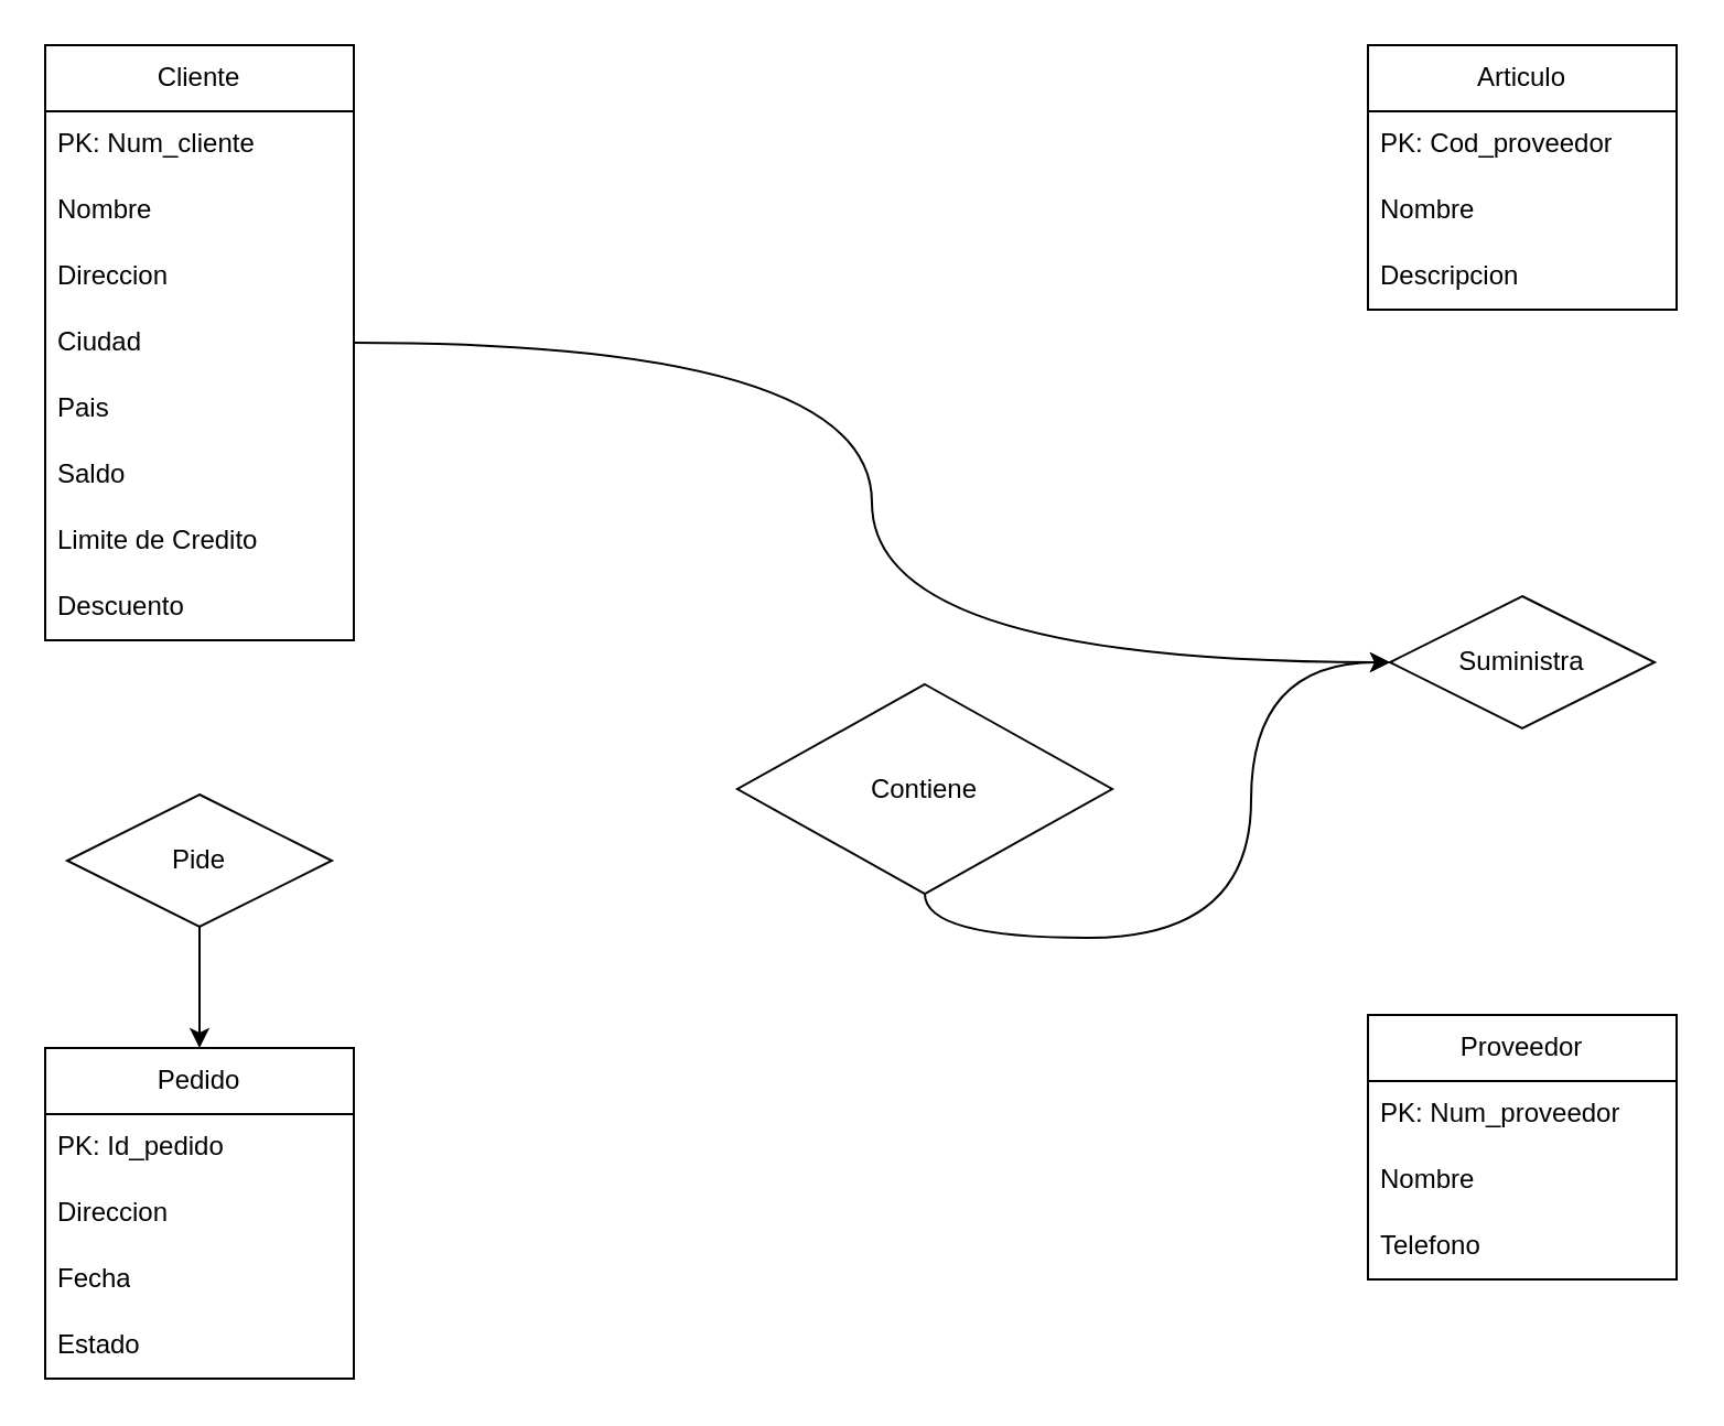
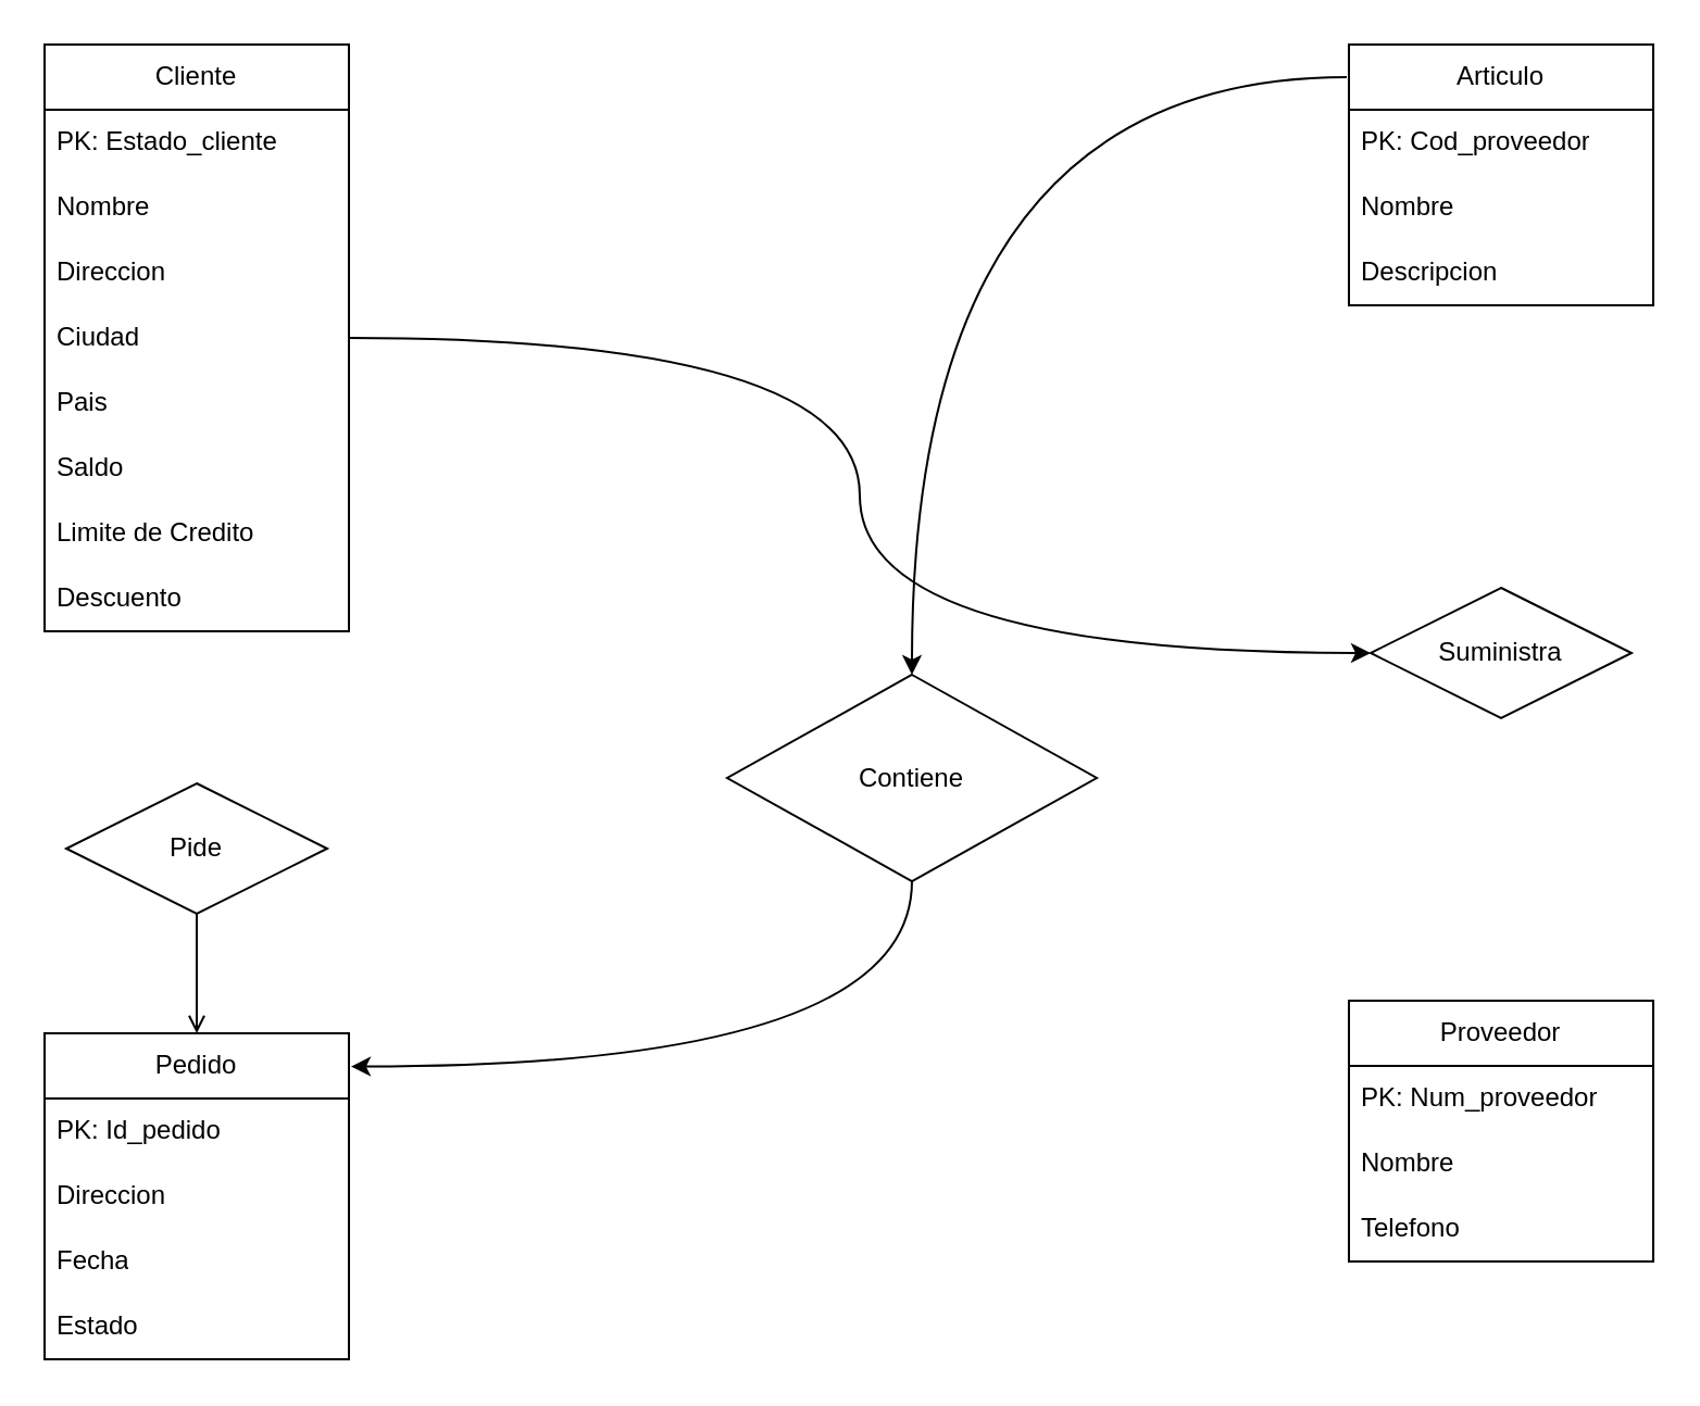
- <mxCell id="4" value="PK: Num_cliente" style="text;strokeColor=none;fillColor=none;align=left;verticalAlign=middle;spacingLeft=4;spacingRight=4;overflow=hidden;points=[[0,0.5],[1,0.5]];portConstraint=eastwest;rotatable=0;whiteSpace=wrap;html=1;" vertex="1" parent="3"><mxGeometry y="30" width="140" height="30" as="geometry" /></mxCell>
+ <mxCell id="4" value="PK: Estado_cliente" style="text;strokeColor=none;fillColor=none;align=left;verticalAlign=middle;spacingLeft=4;spacingRight=4;overflow=hidden;points=[[0,0.5],[1,0.5]];portConstraint=eastwest;rotatable=0;whiteSpace=wrap;html=1;" vertex="1" parent="3"><mxGeometry y="30" width="140" height="30" as="geometry" /></mxCell>
+ <mxCell id="29" style="edgeStyle=orthogonalEdgeStyle;rounded=0;orthogonalLoop=1;jettySize=auto;html=1;exitX=-0.007;exitY=0.125;exitDx=0;exitDy=0;entryX=0.5;entryY=0;entryDx=0;entryDy=0;curved=1;exitPerimeter=0;" edge="1" parent="1" source="12" target="27"><mxGeometry relative="1" as="geometry" /></mxCell>
- <mxCell id="30" style="edgeStyle=orthogonalEdgeStyle;rounded=0;orthogonalLoop=1;jettySize=auto;html=1;exitX=0.5;exitY=1;exitDx=0;exitDy=0;curved=1;" edge="1" parent="1" source="27" target="28"><mxGeometry relative="1" as="geometry" /></mxCell>
+ <mxCell id="30" style="edgeStyle=orthogonalEdgeStyle;rounded=0;orthogonalLoop=1;jettySize=auto;html=1;exitX=0.5;exitY=1;exitDx=0;exitDy=0;entryX=1.007;entryY=0.102;entryDx=0;entryDy=0;entryPerimeter=0;curved=1;" edge="1" parent="1" source="27" target="16"><mxGeometry relative="1" as="geometry" /></mxCell>
- <mxCell id="25" style="edgeStyle=orthogonalEdgeStyle;rounded=0;orthogonalLoop=1;jettySize=auto;html=1;exitX=0.5;exitY=1;exitDx=0;exitDy=0;entryX=0.5;entryY=0;entryDx=0;entryDy=0;curved=1;" edge="1" parent="1" source="26" target="16"><mxGeometry relative="1" as="geometry" /></mxCell>
+ <mxCell id="25" style="edgeStyle=orthogonalEdgeStyle;rounded=0;orthogonalLoop=1;jettySize=auto;html=1;exitX=0.5;exitY=1;exitDx=0;exitDy=0;entryX=0.5;entryY=0;entryDx=0;entryDy=0;curved=1;endArrow=open;" edge="1" parent="1" source="26" target="16"><mxGeometry relative="1" as="geometry" /></mxCell>
